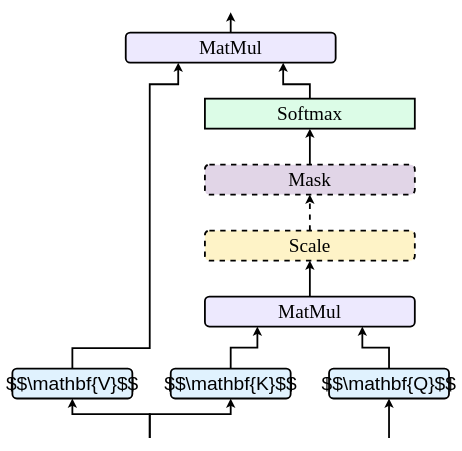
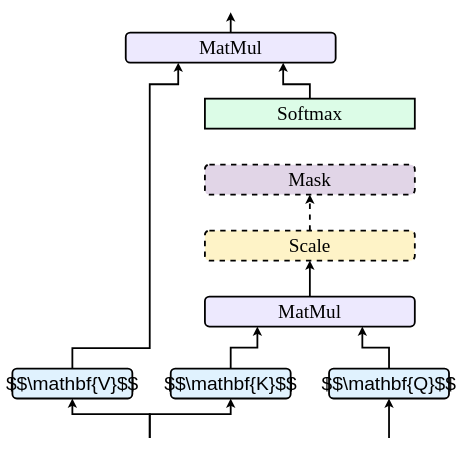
- <mxCell id="13" style="edgeStyle=orthogonalEdgeStyle;rounded=0;orthogonalLoop=1;jettySize=auto;html=1;exitX=0.5;exitY=0;exitDx=0;exitDy=0;entryX=0.5;entryY=1;entryDx=0;entryDy=0;strokeWidth=3;" parent="1" source="14" target="16" edge="1"><mxGeometry relative="1" as="geometry" /></mxCell>
